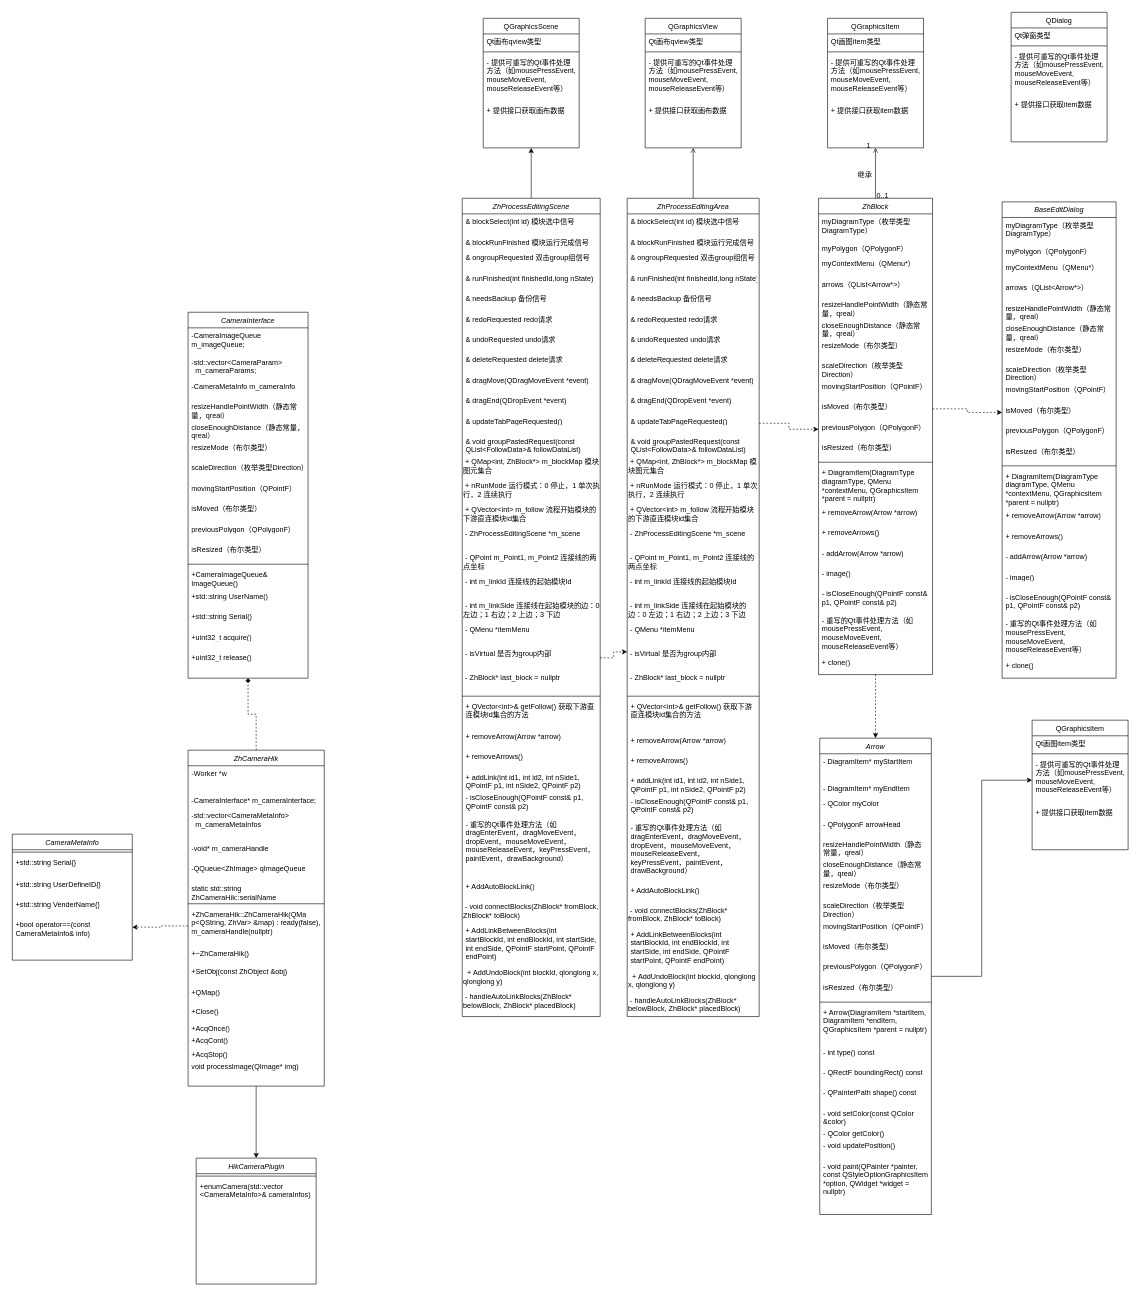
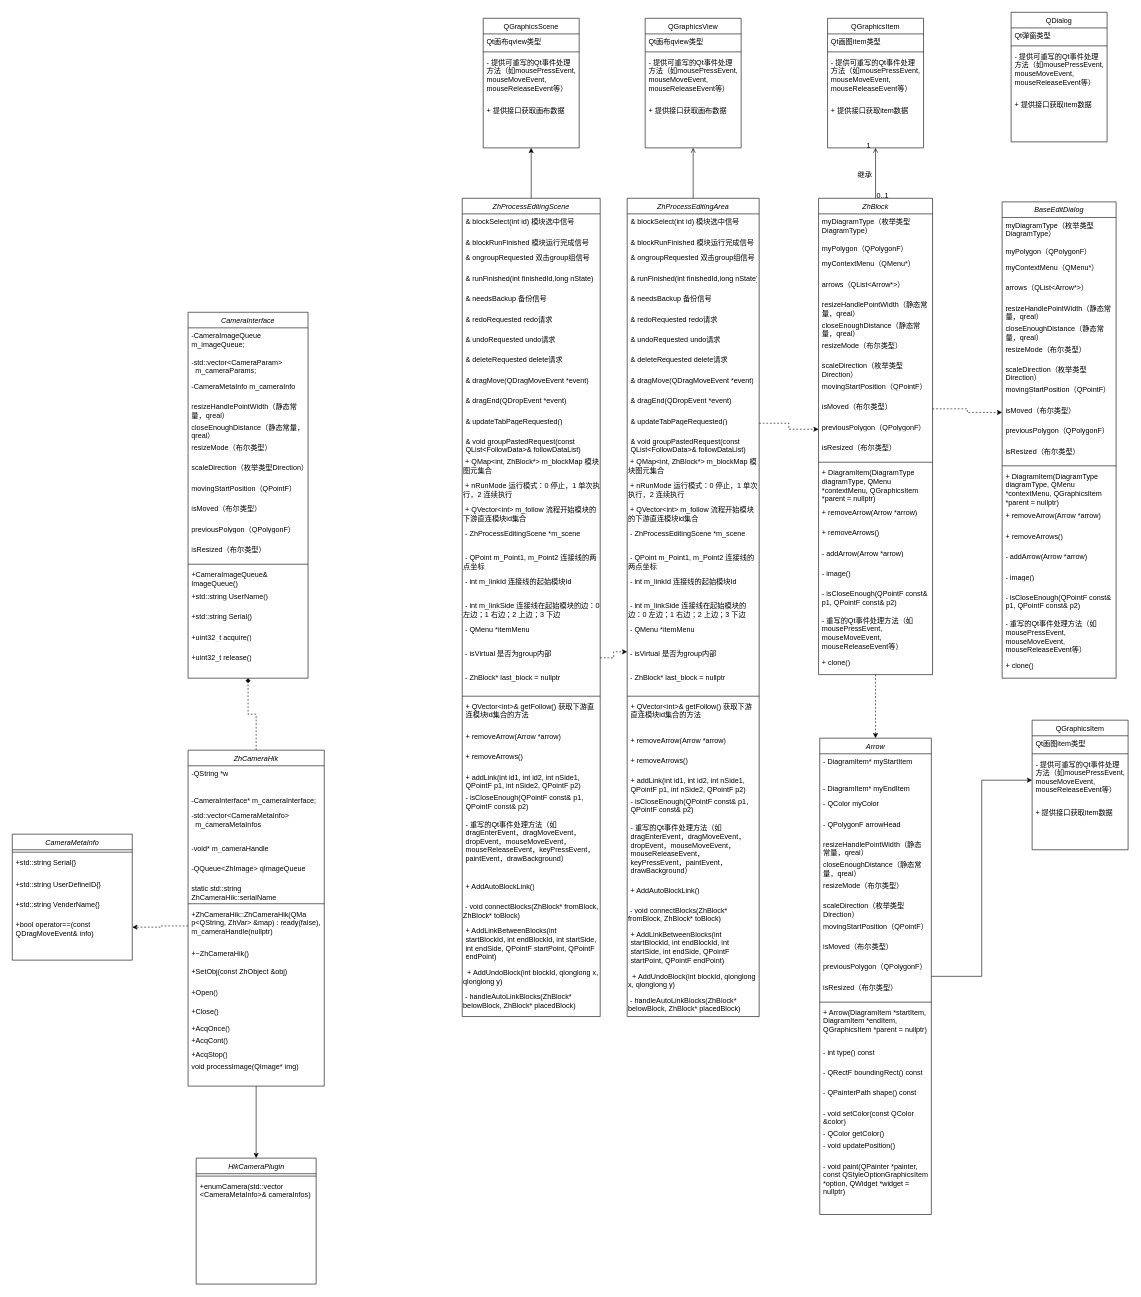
- <mxCell id="65" value="-Worker *w" style="text;align=left;verticalAlign=top;spacingLeft=4;spacingRight=4;overflow=hidden;rotatable=0;points=[[0,0.5],[1,0.5]];portConstraint=eastwest;whiteSpace=wrap;" parent="64" vertex="1"><mxGeometry y="26" width="227" height="44" as="geometry" /></mxCell>
+ <mxCell id="65" value="-QString *w" style="text;align=left;verticalAlign=top;spacingLeft=4;spacingRight=4;overflow=hidden;rotatable=0;points=[[0,0.5],[1,0.5]];portConstraint=eastwest;whiteSpace=wrap;" parent="64" vertex="1"><mxGeometry y="26" width="227" height="44" as="geometry" /></mxCell>
- <mxCell id="104" value="+bool operator==(const CameraMetaInfo&amp; info)" style="text;align=left;verticalAlign=top;spacingLeft=4;spacingRight=4;overflow=hidden;rotatable=0;points=[[0,0.5],[1,0.5]];portConstraint=eastwest;rounded=0;shadow=0;html=0;whiteSpace=wrap;" parent="99" vertex="1"><mxGeometry y="138" width="200" height="34" as="geometry" /></mxCell>
+ <mxCell id="104" value="+bool operator==(const QDragMoveEvent&amp; info)" style="text;align=left;verticalAlign=top;spacingLeft=4;spacingRight=4;overflow=hidden;rotatable=0;points=[[0,0.5],[1,0.5]];portConstraint=eastwest;rounded=0;shadow=0;html=0;whiteSpace=wrap;" parent="99" vertex="1"><mxGeometry y="138" width="200" height="34" as="geometry" /></mxCell>
- <mxCell id="75" value="+QMap()" style="text;align=left;verticalAlign=top;spacingLeft=4;spacingRight=4;overflow=hidden;rotatable=0;points=[[0,0.5],[1,0.5]];portConstraint=eastwest;rounded=0;shadow=0;html=0;whiteSpace=wrap;" parent="64" vertex="1"><mxGeometry y="390" width="227" height="32" as="geometry" /></mxCell>
+ <mxCell id="75" value="+Open()" style="text;align=left;verticalAlign=top;spacingLeft=4;spacingRight=4;overflow=hidden;rotatable=0;points=[[0,0.5],[1,0.5]];portConstraint=eastwest;rounded=0;shadow=0;html=0;whiteSpace=wrap;" parent="64" vertex="1"><mxGeometry y="390" width="227" height="32" as="geometry" /></mxCell>
